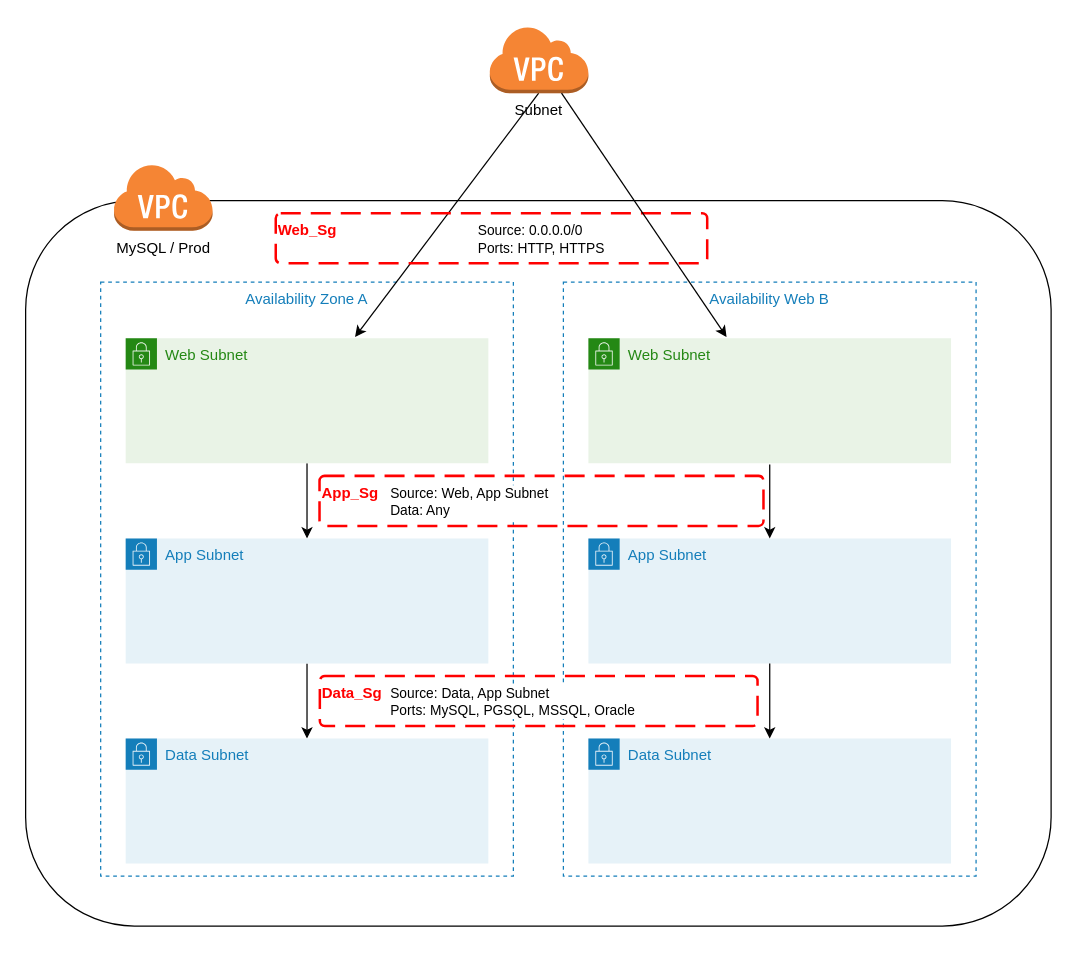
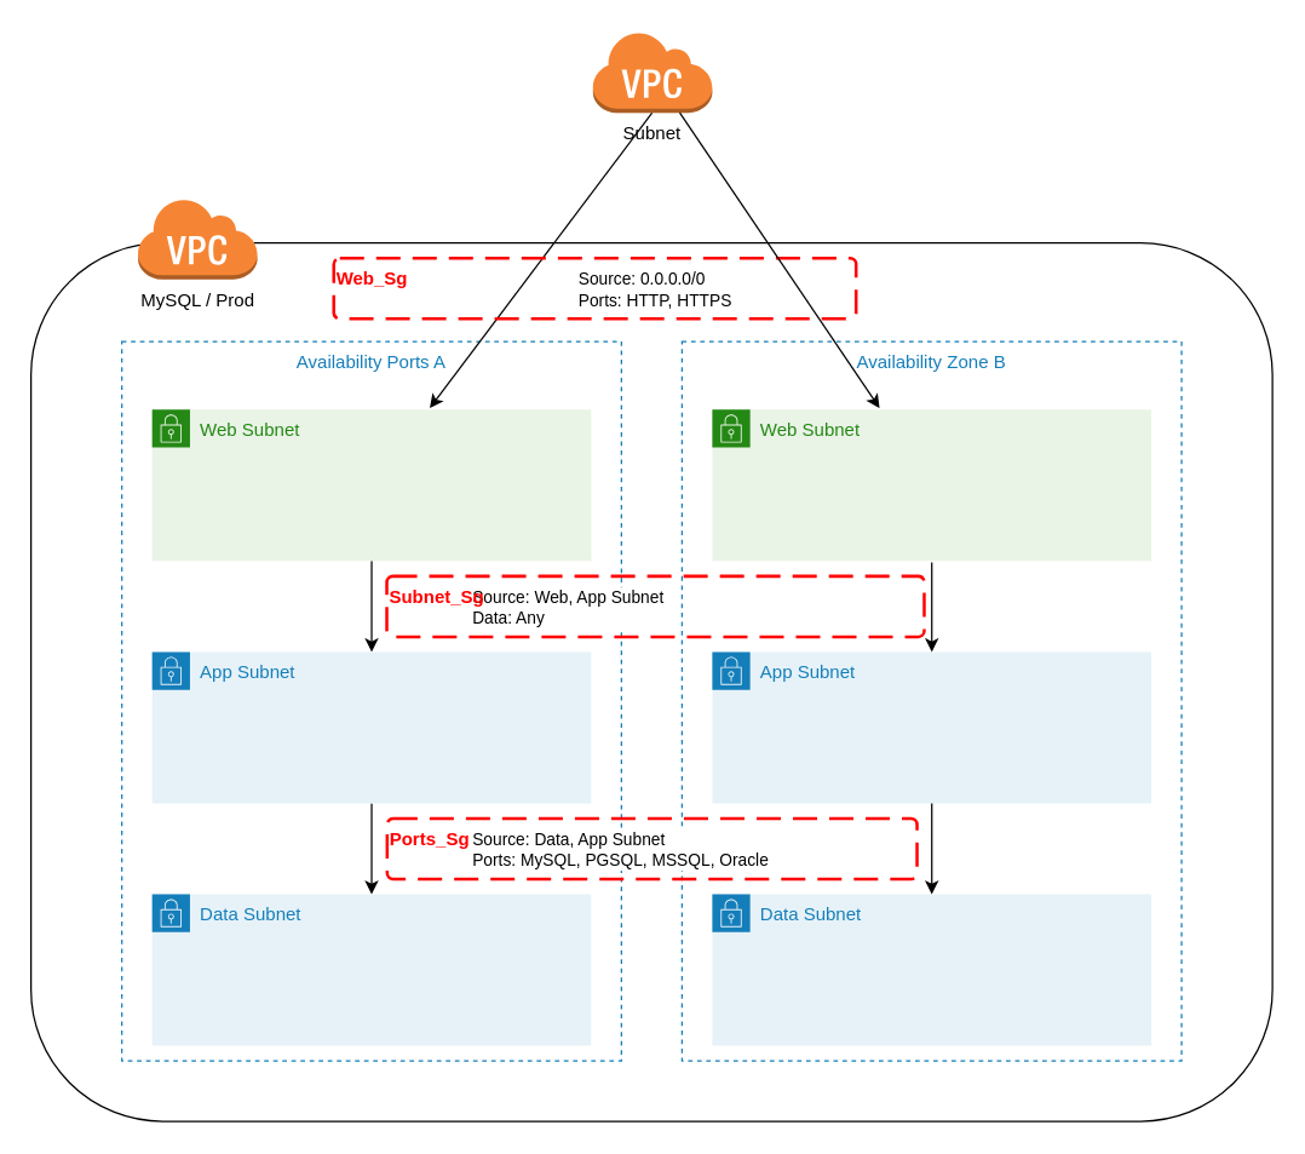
- <mxCell id="5" value="Availability Zone A" style="fillColor=none;strokeColor=#147EBA;dashed=1;verticalAlign=top;fontStyle=0;fontColor=#147EBA;" parent="1" vertex="1"><mxGeometry x="80" y="225" width="330" height="475" as="geometry" /></mxCell>
+ <mxCell id="5" value="Availability Ports A" style="fillColor=none;strokeColor=#147EBA;dashed=1;verticalAlign=top;fontStyle=0;fontColor=#147EBA;" parent="1" vertex="1"><mxGeometry x="80" y="225" width="330" height="475" as="geometry" /></mxCell>
- <mxCell id="3" value="Availability Web B" style="fillColor=none;strokeColor=#147EBA;dashed=1;verticalAlign=top;fontStyle=0;fontColor=#147EBA;" parent="1" vertex="1"><mxGeometry x="450" y="225" width="330" height="475" as="geometry" /></mxCell>
+ <mxCell id="3" value="Availability Zone B" style="fillColor=none;strokeColor=#147EBA;dashed=1;verticalAlign=top;fontStyle=0;fontColor=#147EBA;" parent="1" vertex="1"><mxGeometry x="450" y="225" width="330" height="475" as="geometry" /></mxCell>
- <mxCell id="16" value="App_Sg" style="rounded=1;arcSize=10;dashed=1;strokeColor=#ff0000;fillColor=none;gradientColor=none;dashPattern=8 4;strokeWidth=2;verticalAlign=top;align=left;fontStyle=1;fontColor=#FF0000;" vertex="1" parent="1"><mxGeometry x="255" y="380" width="355" height="40" as="geometry" /></mxCell>
+ <mxCell id="16" value="Subnet_Sg" style="rounded=1;arcSize=10;dashed=1;strokeColor=#ff0000;fillColor=none;gradientColor=none;dashPattern=8 4;strokeWidth=2;verticalAlign=top;align=left;fontStyle=1;fontColor=#FF0000;" vertex="1" parent="1"><mxGeometry x="255" y="380" width="355" height="40" as="geometry" /></mxCell>
- <mxCell id="17" value="Data_Sg" style="rounded=1;arcSize=10;dashed=1;strokeColor=#ff0000;fillColor=none;gradientColor=none;dashPattern=8 4;strokeWidth=2;verticalAlign=top;align=left;fontStyle=1;fontColor=#FF0000;" vertex="1" parent="1"><mxGeometry x="255.25" y="540" width="350" height="40" as="geometry" /></mxCell>
+ <mxCell id="17" value="Ports_Sg" style="rounded=1;arcSize=10;dashed=1;strokeColor=#ff0000;fillColor=none;gradientColor=none;dashPattern=8 4;strokeWidth=2;verticalAlign=top;align=left;fontStyle=1;fontColor=#FF0000;" vertex="1" parent="1"><mxGeometry x="255.25" y="540" width="350" height="40" as="geometry" /></mxCell>
